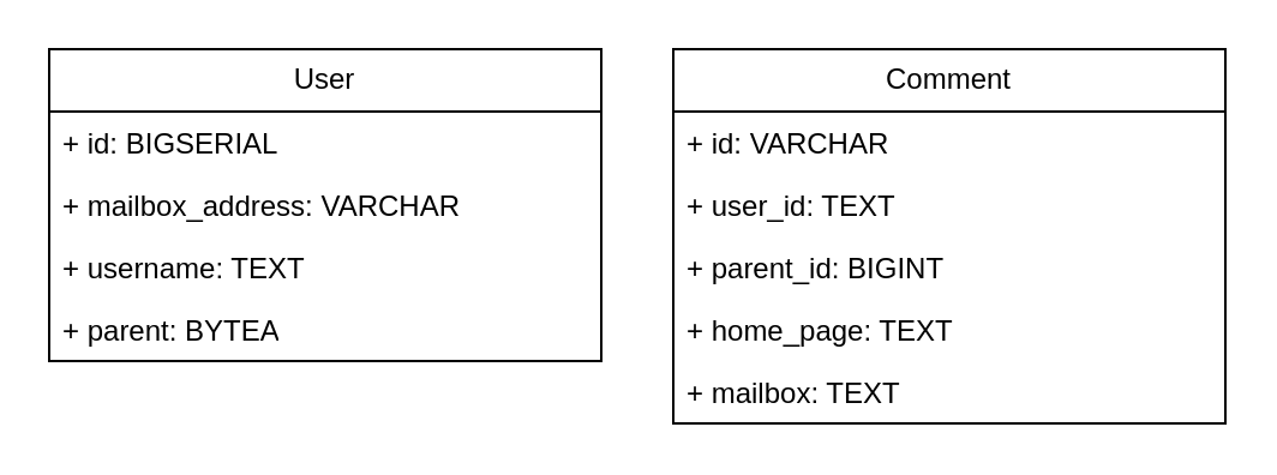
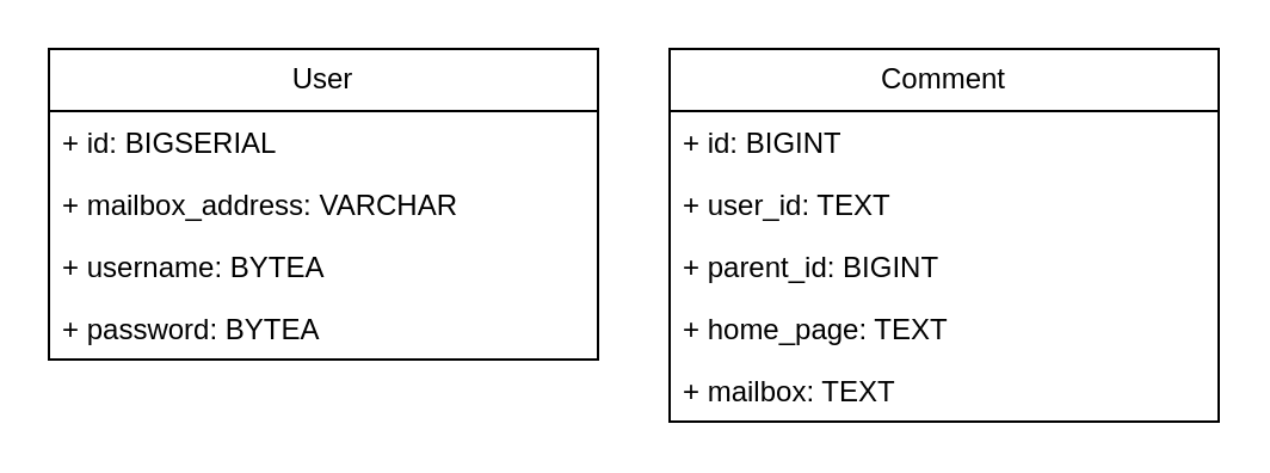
- <mxCell id="8" value="+ id: VARCHAR" style="text;strokeColor=none;fillColor=none;align=left;verticalAlign=top;spacingLeft=4;spacingRight=4;overflow=hidden;rotatable=0;points=[[0,0.5],[1,0.5]];portConstraint=eastwest;whiteSpace=wrap;html=1;" vertex="1" parent="7"><mxGeometry y="26" width="230" height="26" as="geometry" /></mxCell>
+ <mxCell id="8" value="+ id: BIGINT" style="text;strokeColor=none;fillColor=none;align=left;verticalAlign=top;spacingLeft=4;spacingRight=4;overflow=hidden;rotatable=0;points=[[0,0.5],[1,0.5]];portConstraint=eastwest;whiteSpace=wrap;html=1;" vertex="1" parent="7"><mxGeometry y="26" width="230" height="26" as="geometry" /></mxCell>
- <mxCell id="5" value="+ username: TEXT" style="text;strokeColor=none;fillColor=none;align=left;verticalAlign=top;spacingLeft=4;spacingRight=4;overflow=hidden;rotatable=0;points=[[0,0.5],[1,0.5]];portConstraint=eastwest;whiteSpace=wrap;html=1;" vertex="1" parent="2"><mxGeometry y="78" width="230" height="26" as="geometry" /></mxCell>
+ <mxCell id="5" value="+ username: BYTEA" style="text;strokeColor=none;fillColor=none;align=left;verticalAlign=top;spacingLeft=4;spacingRight=4;overflow=hidden;rotatable=0;points=[[0,0.5],[1,0.5]];portConstraint=eastwest;whiteSpace=wrap;html=1;" vertex="1" parent="2"><mxGeometry y="78" width="230" height="26" as="geometry" /></mxCell>
- <mxCell id="6" value="+ parent: BYTEA" style="text;strokeColor=none;fillColor=none;align=left;verticalAlign=top;spacingLeft=4;spacingRight=4;overflow=hidden;rotatable=0;points=[[0,0.5],[1,0.5]];portConstraint=eastwest;whiteSpace=wrap;html=1;" vertex="1" parent="2"><mxGeometry y="104" width="230" height="26" as="geometry" /></mxCell>
+ <mxCell id="6" value="+ password: BYTEA" style="text;strokeColor=none;fillColor=none;align=left;verticalAlign=top;spacingLeft=4;spacingRight=4;overflow=hidden;rotatable=0;points=[[0,0.5],[1,0.5]];portConstraint=eastwest;whiteSpace=wrap;html=1;" vertex="1" parent="2"><mxGeometry y="104" width="230" height="26" as="geometry" /></mxCell>
